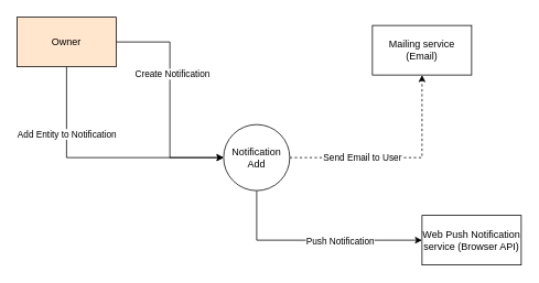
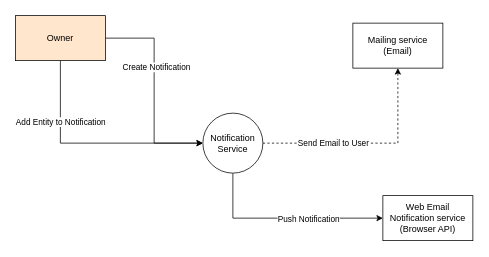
- <mxCell id="7" value="Mailing service (Email)" style="rounded=0;whiteSpace=wrap;html=1;" vertex="1" parent="1"><mxGeometry x="450" y="30" width="120" height="60" as="geometry" /></mxCell>
+ <mxCell id="7" value="Mailing service (Email)" style="rounded=0;whiteSpace=wrap;html=1;" vertex="1" parent="1"><mxGeometry x="470" y="30" width="120" height="60" as="geometry" /></mxCell>
- <mxCell id="6" value="Notification Add" style="ellipse;whiteSpace=wrap;html=1;aspect=fixed;" vertex="1" parent="1"><mxGeometry x="270" y="150" width="80" height="80" as="geometry" /></mxCell>
+ <mxCell id="6" value="Notification Service" style="ellipse;whiteSpace=wrap;html=1;aspect=fixed;" vertex="1" parent="1"><mxGeometry x="270" y="150" width="80" height="80" as="geometry" /></mxCell>
- <mxCell id="13" value="Web Push Notification service (Browser API)" style="rounded=0;whiteSpace=wrap;html=1;" vertex="1" parent="1"><mxGeometry x="510" y="260" width="120" height="60" as="geometry" /></mxCell>
+ <mxCell id="13" value="Web Email Notification service (Browser API)" style="rounded=0;whiteSpace=wrap;html=1;" vertex="1" parent="1"><mxGeometry x="510" y="260" width="120" height="60" as="geometry" /></mxCell>
